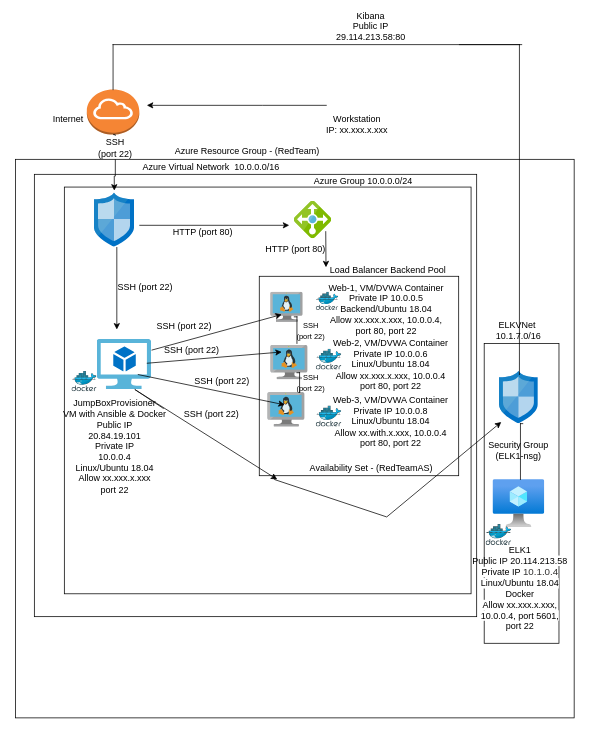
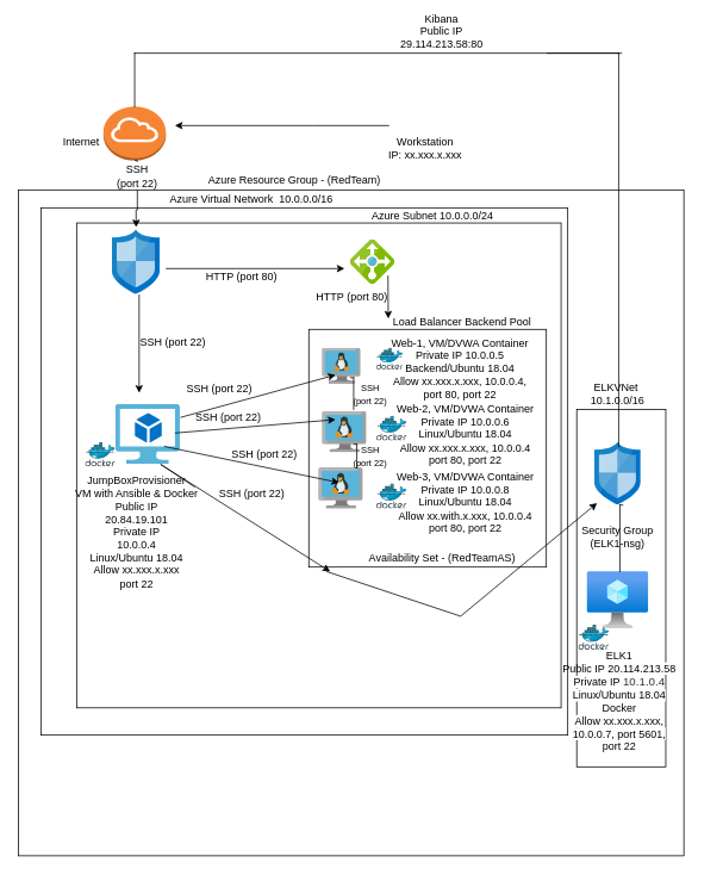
- <mxCell id="22" value="Azure Group 10.0.0.0/24" style="text;html=1;strokeColor=none;fillColor=none;align=center;verticalAlign=middle;whiteSpace=wrap;rounded=0;" parent="1" vertex="1"><mxGeometry x="369" y="226.5" width="230" height="30" as="geometry" /></mxCell>
+ <mxCell id="22" value="Azure Subnet 10.0.0.0/24" style="text;html=1;strokeColor=none;fillColor=none;align=center;verticalAlign=middle;whiteSpace=wrap;rounded=0;" parent="1" vertex="1"><mxGeometry x="369" y="226.5" width="230" height="30" as="geometry" /></mxCell>
- <mxCell id="45" value="&lt;font style=&quot;font-size: 12px&quot;&gt;ELKVNet&amp;nbsp;&lt;br&gt;&lt;span style=&quot;background-color: rgb(255 , 255 , 255)&quot;&gt;10.1.7.0/16&lt;/span&gt;&lt;/font&gt;" style="text;html=1;strokeColor=none;fillColor=none;align=center;verticalAlign=middle;whiteSpace=wrap;rounded=0;" parent="1" vertex="1"><mxGeometry x="596.13" y="420" width="190" height="40" as="geometry" /></mxCell>
+ <mxCell id="45" value="&lt;font style=&quot;font-size: 12px&quot;&gt;ELKVNet&amp;nbsp;&lt;br&gt;&lt;span style=&quot;background-color: rgb(255 , 255 , 255)&quot;&gt;10.1.0.0/16&lt;/span&gt;&lt;/font&gt;" style="text;html=1;strokeColor=none;fillColor=none;align=center;verticalAlign=middle;whiteSpace=wrap;rounded=0;" parent="1" vertex="1"><mxGeometry x="596.13" y="420" width="190" height="40" as="geometry" /></mxCell>
- <mxCell id="47" value="ELK1&lt;br&gt;&lt;font style=&quot;font-size: 12px&quot;&gt;Public IP&amp;nbsp;&lt;span style=&quot;font-family: &amp;#34;az_ea_font&amp;#34; , &amp;#34;segoe ui&amp;#34; , &amp;#34;az_font&amp;#34; , , , &amp;#34;blinkmacsystemfont&amp;#34; , &amp;#34;roboto&amp;#34; , &amp;#34;oxygen&amp;#34; , &amp;#34;ubuntu&amp;#34; , &amp;#34;cantarell&amp;#34; , &amp;#34;open sans&amp;#34; , &amp;#34;helvetica neue&amp;#34; , sans-serif ; background-color: rgb(255 , 255 , 255)&quot;&gt;20.114.213.58&lt;br&gt;Private IP&amp;nbsp;&lt;/span&gt;&lt;span style=&quot;color: rgb(50 , 49 , 48) ; font-family: &amp;#34;az_ea_font&amp;#34; , &amp;#34;segoe ui&amp;#34; , &amp;#34;az_font&amp;#34; , , , &amp;#34;blinkmacsystemfont&amp;#34; , &amp;#34;roboto&amp;#34; , &amp;#34;oxygen&amp;#34; , &amp;#34;ubuntu&amp;#34; , &amp;#34;cantarell&amp;#34; , &amp;#34;open sans&amp;#34; , &amp;#34;helvetica neue&amp;#34; , sans-serif ; font-size: 13px ; background-color: rgb(255 , 255 , 255)&quot;&gt;10.1.0.4&lt;br&gt;&lt;/span&gt;&lt;span style=&quot;font-family: &amp;#34;az_ea_font&amp;#34; , &amp;#34;segoe ui&amp;#34; , &amp;#34;az_font&amp;#34; , , , &amp;#34;blinkmacsystemfont&amp;#34; , &amp;#34;roboto&amp;#34; , &amp;#34;oxygen&amp;#34; , &amp;#34;ubuntu&amp;#34; , &amp;#34;cantarell&amp;#34; , &amp;#34;open sans&amp;#34; , &amp;#34;helvetica neue&amp;#34; , sans-serif ; background-color: rgb(255 , 255 , 255)&quot;&gt;Linux/Ubuntu 18.04&lt;br&gt;Docker&lt;br&gt;Allow xx.xxx.x.xxx, 10.0.0.4, port 5601, &lt;br&gt;port 22&lt;br&gt;&lt;/span&gt;&lt;/font&gt;" style="text;html=1;strokeColor=none;fillColor=none;align=center;verticalAlign=middle;whiteSpace=wrap;rounded=0;fontSize=12;" parent="1" vertex="1"><mxGeometry x="621.13" y="749" width="143.87" height="70" as="geometry" /></mxCell>
+ <mxCell id="47" value="ELK1&lt;br&gt;&lt;font style=&quot;font-size: 12px&quot;&gt;Public IP&amp;nbsp;&lt;span style=&quot;font-family: &amp;#34;az_ea_font&amp;#34; , &amp;#34;segoe ui&amp;#34; , &amp;#34;az_font&amp;#34; , , , &amp;#34;blinkmacsystemfont&amp;#34; , &amp;#34;roboto&amp;#34; , &amp;#34;oxygen&amp;#34; , &amp;#34;ubuntu&amp;#34; , &amp;#34;cantarell&amp;#34; , &amp;#34;open sans&amp;#34; , &amp;#34;helvetica neue&amp;#34; , sans-serif ; background-color: rgb(255 , 255 , 255)&quot;&gt;20.114.213.58&lt;br&gt;Private IP&amp;nbsp;&lt;/span&gt;&lt;span style=&quot;color: rgb(50 , 49 , 48) ; font-family: &amp;#34;az_ea_font&amp;#34; , &amp;#34;segoe ui&amp;#34; , &amp;#34;az_font&amp;#34; , , , &amp;#34;blinkmacsystemfont&amp;#34; , &amp;#34;roboto&amp;#34; , &amp;#34;oxygen&amp;#34; , &amp;#34;ubuntu&amp;#34; , &amp;#34;cantarell&amp;#34; , &amp;#34;open sans&amp;#34; , &amp;#34;helvetica neue&amp;#34; , sans-serif ; font-size: 13px ; background-color: rgb(255 , 255 , 255)&quot;&gt;10.1.0.4&lt;br&gt;&lt;/span&gt;&lt;span style=&quot;font-family: &amp;#34;az_ea_font&amp;#34; , &amp;#34;segoe ui&amp;#34; , &amp;#34;az_font&amp;#34; , , , &amp;#34;blinkmacsystemfont&amp;#34; , &amp;#34;roboto&amp;#34; , &amp;#34;oxygen&amp;#34; , &amp;#34;ubuntu&amp;#34; , &amp;#34;cantarell&amp;#34; , &amp;#34;open sans&amp;#34; , &amp;#34;helvetica neue&amp;#34; , sans-serif ; background-color: rgb(255 , 255 , 255)&quot;&gt;Linux/Ubuntu 18.04&lt;br&gt;Docker&lt;br&gt;Allow xx.xxx.x.xxx, 10.0.0.7, port 5601, &lt;br&gt;port 22&lt;br&gt;&lt;/span&gt;&lt;/font&gt;" style="text;html=1;strokeColor=none;fillColor=none;align=center;verticalAlign=middle;whiteSpace=wrap;rounded=0;fontSize=12;" parent="1" vertex="1"><mxGeometry x="621.13" y="749" width="143.87" height="70" as="geometry" /></mxCell>
